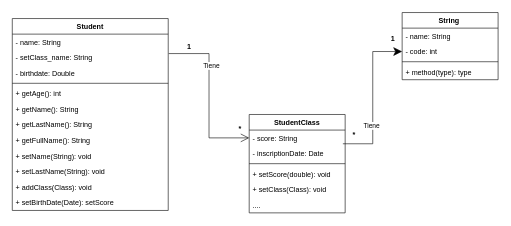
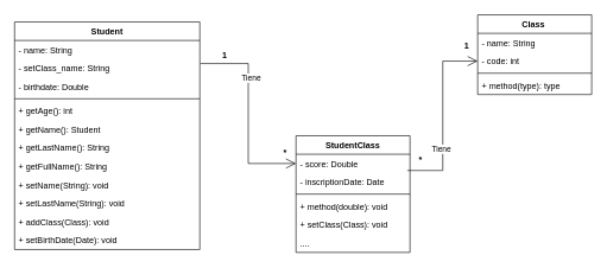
- <mxCell id="15" value="String " style="swimlane;fontStyle=1;align=center;verticalAlign=top;childLayout=stackLayout;horizontal=1;startSize=26;horizontalStack=0;resizeParent=1;resizeParentMax=0;resizeLast=0;collapsible=1;marginBottom=0;" parent="1" vertex="1"><mxGeometry x="670" y="20" width="160" height="112" as="geometry" /></mxCell>
+ <mxCell id="15" value="Class " style="swimlane;fontStyle=1;align=center;verticalAlign=top;childLayout=stackLayout;horizontal=1;startSize=26;horizontalStack=0;resizeParent=1;resizeParentMax=0;resizeLast=0;collapsible=1;marginBottom=0;" parent="1" vertex="1"><mxGeometry x="670" y="20" width="160" height="112" as="geometry" /></mxCell>
- <mxCell id="31" value="" style="endArrow=classic;endFill=1;endSize=12;html=1;rounded=0;entryX=0;entryY=0.5;entryDx=0;entryDy=0;edgeStyle=elbowEdgeStyle;exitX=0.976;exitY=-0.123;exitDx=0;exitDy=0;exitPerimeter=0;" parent="1" source="26" target="17" edge="1"><mxGeometry width="160" relative="1" as="geometry"><mxPoint x="290.78" y="98.396" as="sourcePoint" /><mxPoint x="425" y="239" as="targetPoint" /></mxGeometry></mxCell>
+ <mxCell id="31" value="" style="endArrow=open;endFill=1;endSize=12;html=1;rounded=0;entryX=0;entryY=0.5;entryDx=0;entryDy=0;edgeStyle=elbowEdgeStyle;exitX=0.976;exitY=-0.123;exitDx=0;exitDy=0;exitPerimeter=0;" parent="1" source="26" target="17" edge="1"><mxGeometry width="160" relative="1" as="geometry"><mxPoint x="290.78" y="98.396" as="sourcePoint" /><mxPoint x="425" y="239" as="targetPoint" /></mxGeometry></mxCell>
- <mxCell id="8" value="+ getName(): String" style="text;strokeColor=none;fillColor=none;align=left;verticalAlign=top;spacingLeft=4;spacingRight=4;overflow=hidden;rotatable=0;points=[[0,0.5],[1,0.5]];portConstraint=eastwest;" parent="2" vertex="1"><mxGeometry y="138" width="260" height="26" as="geometry" /></mxCell>
+ <mxCell id="8" value="+ getName(): Student" style="text;strokeColor=none;fillColor=none;align=left;verticalAlign=top;spacingLeft=4;spacingRight=4;overflow=hidden;rotatable=0;points=[[0,0.5],[1,0.5]];portConstraint=eastwest;" parent="2" vertex="1"><mxGeometry y="138" width="260" height="26" as="geometry" /></mxCell>
- <mxCell id="25" value="- score: String" style="text;strokeColor=none;fillColor=none;align=left;verticalAlign=top;spacingLeft=4;spacingRight=4;overflow=hidden;rotatable=0;points=[[0,0.5],[1,0.5]];portConstraint=eastwest;" parent="24" vertex="1"><mxGeometry y="26" width="160" height="26" as="geometry" /></mxCell>
+ <mxCell id="25" value="- score: Double" style="text;strokeColor=none;fillColor=none;align=left;verticalAlign=top;spacingLeft=4;spacingRight=4;overflow=hidden;rotatable=0;points=[[0,0.5],[1,0.5]];portConstraint=eastwest;" parent="24" vertex="1"><mxGeometry y="26" width="160" height="26" as="geometry" /></mxCell>
- <mxCell id="28" value="+ setScore(double): void" style="text;strokeColor=none;fillColor=none;align=left;verticalAlign=top;spacingLeft=4;spacingRight=4;overflow=hidden;rotatable=0;points=[[0,0.5],[1,0.5]];portConstraint=eastwest;" parent="24" vertex="1"><mxGeometry y="86" width="160" height="26" as="geometry" /></mxCell>
+ <mxCell id="28" value="+ method(double): void" style="text;strokeColor=none;fillColor=none;align=left;verticalAlign=top;spacingLeft=4;spacingRight=4;overflow=hidden;rotatable=0;points=[[0,0.5],[1,0.5]];portConstraint=eastwest;" parent="24" vertex="1"><mxGeometry y="86" width="160" height="26" as="geometry" /></mxCell>
- <mxCell id="14" value="+ setBirthDate(Date): setScore" style="text;strokeColor=none;fillColor=none;align=left;verticalAlign=top;spacingLeft=4;spacingRight=4;overflow=hidden;rotatable=0;points=[[0,0.5],[1,0.5]];portConstraint=eastwest;" parent="2" vertex="1"><mxGeometry y="294" width="260" height="26" as="geometry" /></mxCell>
+ <mxCell id="14" value="+ setBirthDate(Date): void" style="text;strokeColor=none;fillColor=none;align=left;verticalAlign=top;spacingLeft=4;spacingRight=4;overflow=hidden;rotatable=0;points=[[0,0.5],[1,0.5]];portConstraint=eastwest;" parent="2" vertex="1"><mxGeometry y="294" width="260" height="26" as="geometry" /></mxCell>
